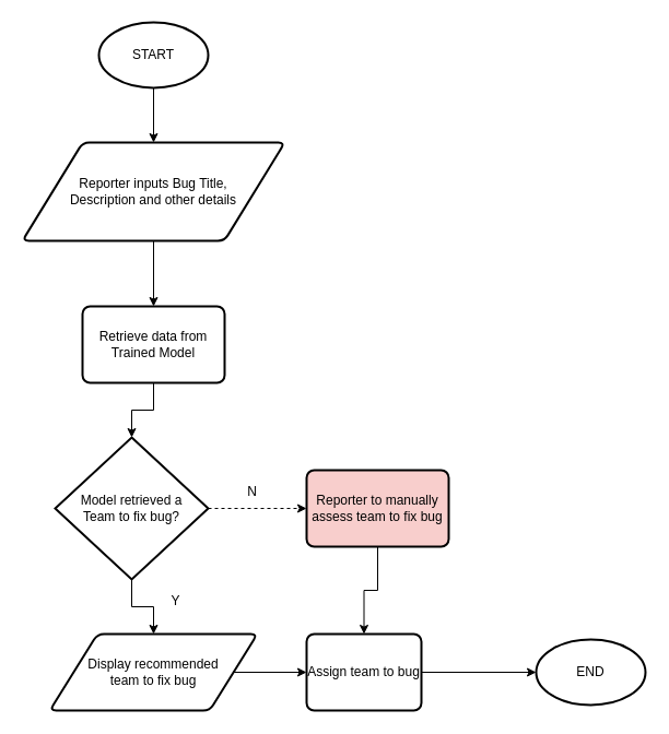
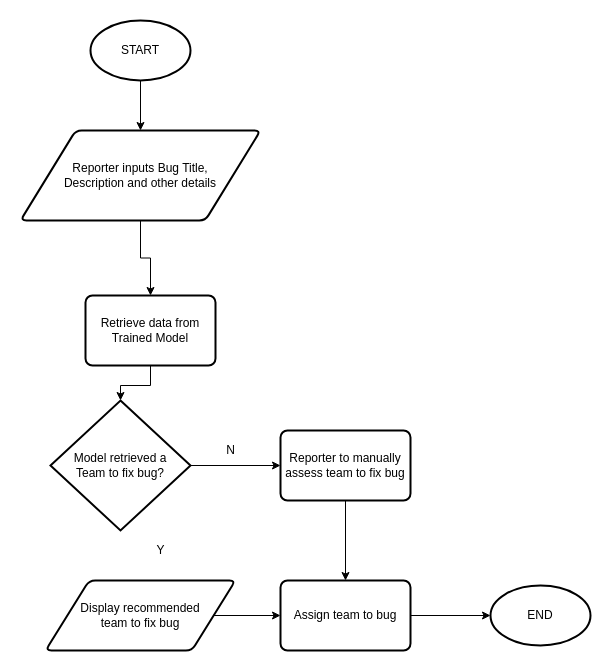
- <mxCell id="7" value="Retrieve data from Trained Model" style="rounded=1;whiteSpace=wrap;html=1;absoluteArcSize=1;arcSize=14;strokeWidth=2;" parent="1" vertex="1"><mxGeometry x="75" y="280" width="130" height="70" as="geometry" /></mxCell>
+ <mxCell id="7" value="Retrieve data from Trained Model" style="rounded=1;whiteSpace=wrap;html=1;absoluteArcSize=1;arcSize=14;strokeWidth=2;" parent="1" vertex="1"><mxGeometry x="85" y="295" width="130" height="70" as="geometry" /></mxCell>
- <mxCell id="8" value="" style="edgeStyle=orthogonalEdgeStyle;rounded=0;orthogonalLoop=1;jettySize=auto;html=1;dashed=1;" parent="1" source="10" target="13" edge="1"><mxGeometry relative="1" as="geometry" /></mxCell>
+ <mxCell id="8" value="" style="edgeStyle=orthogonalEdgeStyle;rounded=0;orthogonalLoop=1;jettySize=auto;html=1;" parent="1" source="10" target="13" edge="1"><mxGeometry relative="1" as="geometry" /></mxCell>
- <mxCell id="13" value="Reporter to manually assess team to fix bug" style="rounded=1;whiteSpace=wrap;html=1;absoluteArcSize=1;arcSize=14;strokeWidth=2;fillColor=#f8cecc;" parent="1" vertex="1"><mxGeometry x="280" y="430" width="130" height="70" as="geometry" /></mxCell>
+ <mxCell id="13" value="Reporter to manually assess team to fix bug" style="rounded=1;whiteSpace=wrap;html=1;absoluteArcSize=1;arcSize=14;strokeWidth=2;" parent="1" vertex="1"><mxGeometry x="280" y="430" width="130" height="70" as="geometry" /></mxCell>
- <mxCell id="9" style="edgeStyle=orthogonalEdgeStyle;rounded=0;orthogonalLoop=1;jettySize=auto;html=1;entryX=0.5;entryY=0;entryDx=0;entryDy=0;" parent="1" source="10" target="19" edge="1"><mxGeometry relative="1" as="geometry" /></mxCell>
- <mxCell id="15" value="Assign team to bug" style="rounded=1;whiteSpace=wrap;html=1;absoluteArcSize=1;arcSize=14;strokeWidth=2;" parent="1" vertex="1"><mxGeometry x="280" y="580" width="105" height="70" as="geometry" /></mxCell>
+ <mxCell id="15" value="Assign team to bug" style="rounded=1;whiteSpace=wrap;html=1;absoluteArcSize=1;arcSize=14;strokeWidth=2;" parent="1" vertex="1"><mxGeometry x="280" y="580" width="130" height="70" as="geometry" /></mxCell>
